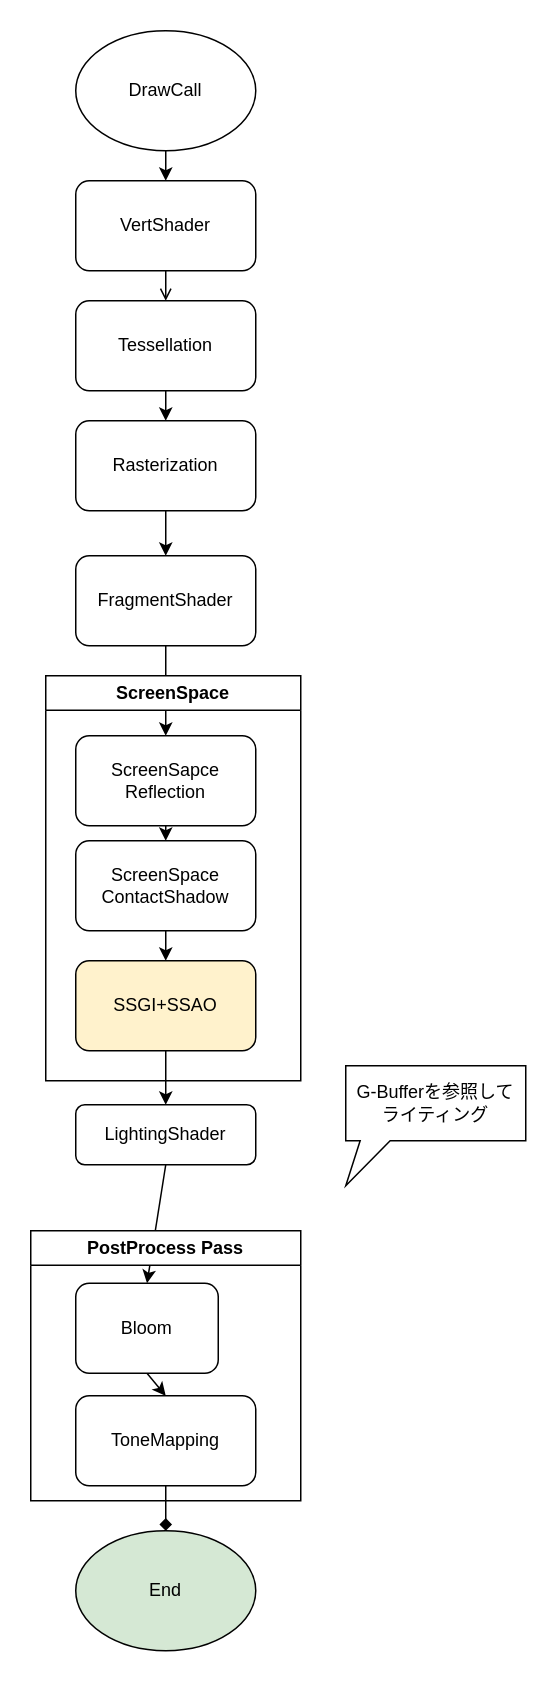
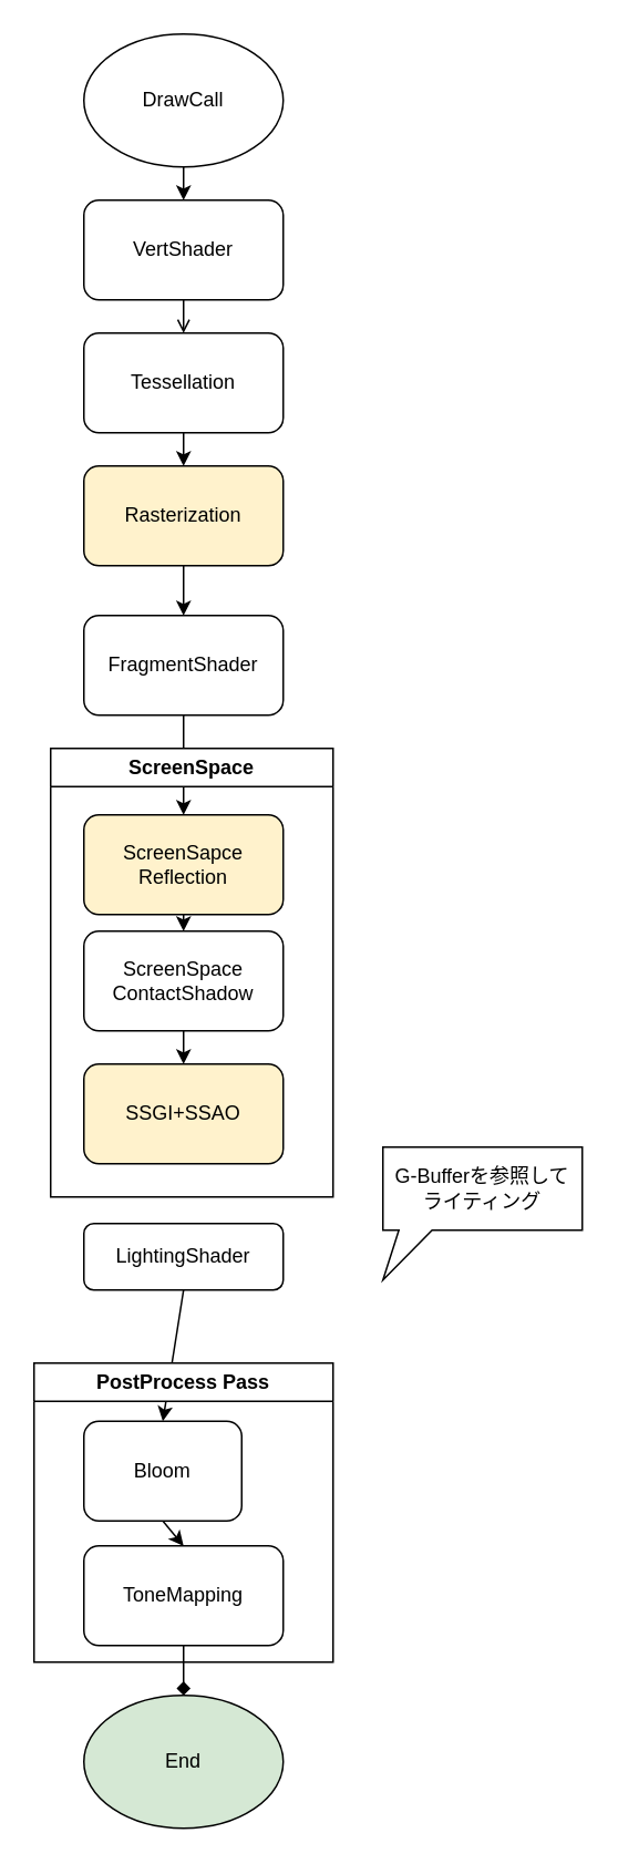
- <mxCell id="26" value="Rasterization" style="rounded=1;whiteSpace=wrap;html=1;" vertex="1" parent="1"><mxGeometry x="50" y="280" width="120" height="60" as="geometry" /></mxCell>
+ <mxCell id="26" value="Rasterization" style="rounded=1;whiteSpace=wrap;html=1;fillColor=#fff2cc;" vertex="1" parent="1"><mxGeometry x="50" y="280" width="120" height="60" as="geometry" /></mxCell>
- <mxCell id="10" value="ScreenSapce&lt;br&gt;Reflection" style="rounded=1;whiteSpace=wrap;html=1;" vertex="1" parent="1"><mxGeometry x="50" y="490" width="120" height="60" as="geometry" /></mxCell>
+ <mxCell id="10" value="ScreenSapce&lt;br&gt;Reflection" style="rounded=1;whiteSpace=wrap;html=1;fillColor=#fff2cc;" vertex="1" parent="1"><mxGeometry x="50" y="490" width="120" height="60" as="geometry" /></mxCell>
- <mxCell id="11" style="edgeStyle=none;html=1;exitX=0.5;exitY=1;exitDx=0;exitDy=0;entryX=0.5;entryY=0;entryDx=0;entryDy=0;" edge="1" parent="1" source="23" target="13"><mxGeometry relative="1" as="geometry" /></mxCell>
- <mxCell id="18" value="G-Bufferを参照して&lt;br&gt;ライティング" style="shape=callout;whiteSpace=wrap;html=1;perimeter=calloutPerimeter;position2=0;size=30;position=0.08;" vertex="1" parent="1"><mxGeometry x="230" y="710" width="120" height="80" as="geometry" /></mxCell>
+ <mxCell id="18" value="G-Bufferを参照して&lt;br&gt;ライティング" style="shape=callout;whiteSpace=wrap;html=1;perimeter=calloutPerimeter;position2=0;size=30;position=0.08;" vertex="1" parent="1"><mxGeometry x="230" y="690" width="120" height="80" as="geometry" /></mxCell>
